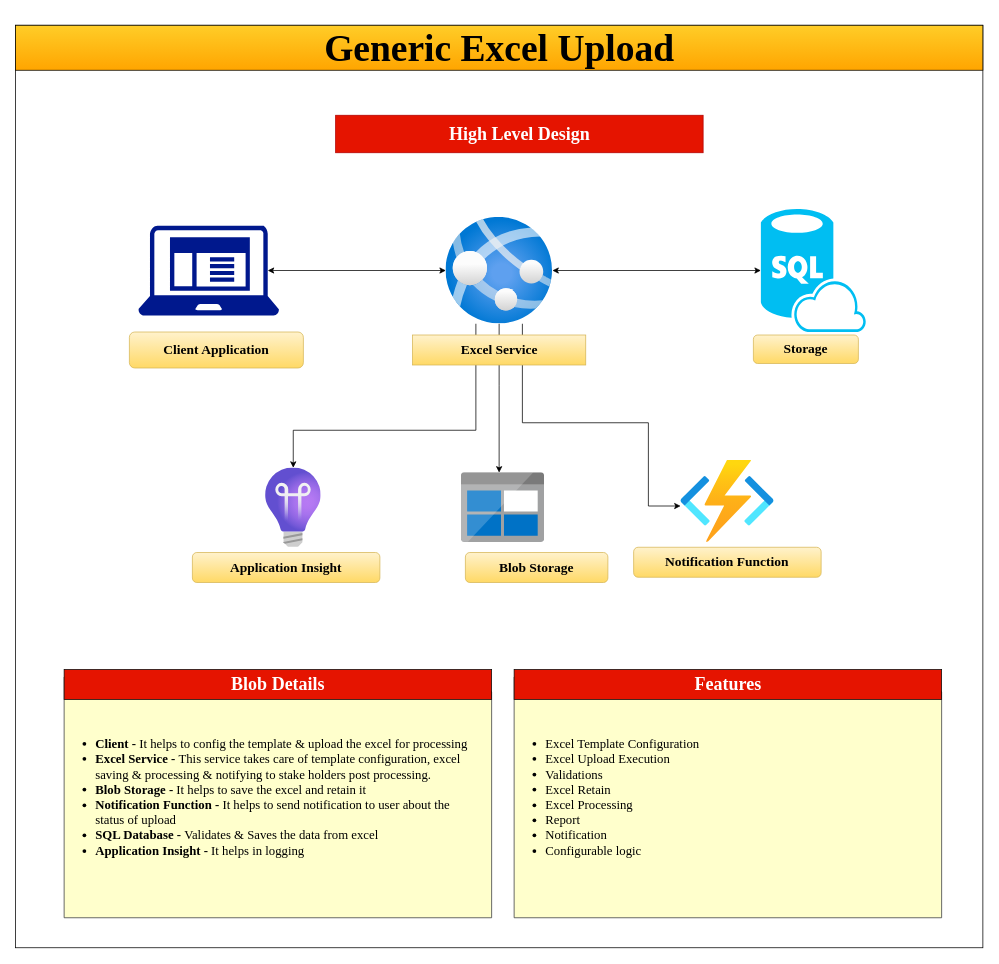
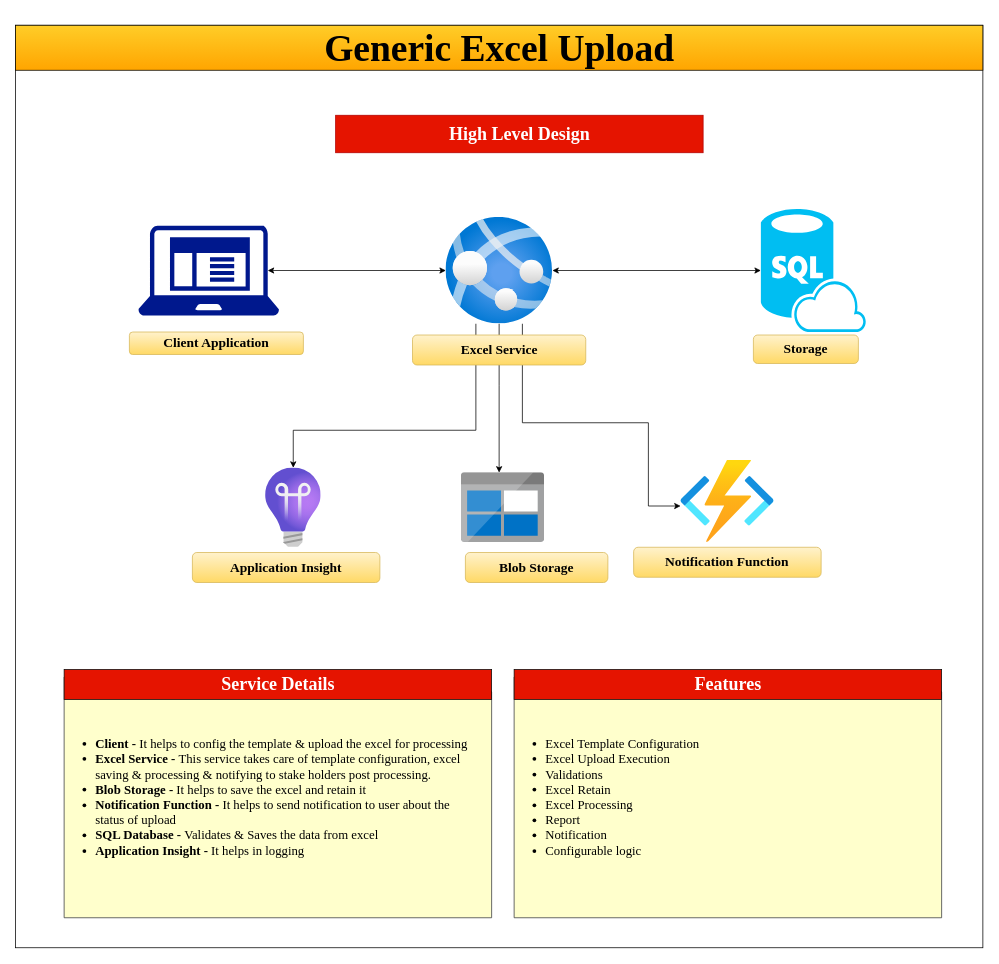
- <mxCell id="10" value="&lt;font style=&quot;font-size: 18px;&quot;&gt;Client Application&lt;br&gt;&lt;/font&gt;" style="rounded=1;whiteSpace=wrap;html=1;fillColor=#fff2cc;strokeColor=#d6b656;gradientColor=#ffd966;fontFamily=Verdana;fontStyle=1;" vertex="1" parent="1"><mxGeometry x="172" y="429" width="232" height="48" as="geometry" /></mxCell>
+ <mxCell id="10" value="&lt;font style=&quot;font-size: 18px;&quot;&gt;Client Application&lt;br&gt;&lt;/font&gt;" style="rounded=1;whiteSpace=wrap;html=1;fillColor=#fff2cc;strokeColor=#d6b656;gradientColor=#ffd966;fontFamily=Verdana;fontStyle=1;" vertex="1" parent="1"><mxGeometry x="172" y="429" width="232" height="30" as="geometry" /></mxCell>
- <mxCell id="14" value="&lt;font style=&quot;font-size: 18px;&quot;&gt;Excel Service&lt;/font&gt;" style="whiteSpace=wrap;html=1;fillColor=#fff2cc;strokeColor=#d6b656;gradientColor=#ffd966;fontStyle=1;fontFamily=Verdana;rounded=0;" vertex="1" parent="1"><mxGeometry x="549.5" y="433" width="231" height="40" as="geometry" /></mxCell>
+ <mxCell id="14" value="&lt;font style=&quot;font-size: 18px;&quot;&gt;Excel Service&lt;/font&gt;" style="rounded=1;whiteSpace=wrap;html=1;fillColor=#fff2cc;strokeColor=#d6b656;gradientColor=#ffd966;fontStyle=1;fontFamily=Verdana;" vertex="1" parent="1"><mxGeometry x="549.5" y="433" width="231" height="40" as="geometry" /></mxCell>
- <mxCell id="22" value="&lt;h1 style=&quot;font-size: 24px;&quot;&gt;Blob Details&lt;/h1&gt;" style="text;strokeColor=#080808;fillColor=#e51400;html=1;fontSize=50;fontStyle=1;verticalAlign=middle;align=center;fontFamily=Verdana;strokeWidth=1;fontColor=#ffffff;" vertex="1" parent="1"><mxGeometry x="85" y="879" width="570" height="40" as="geometry" /></mxCell>
+ <mxCell id="22" value="&lt;h1 style=&quot;font-size: 24px;&quot;&gt;Service Details&lt;/h1&gt;" style="text;strokeColor=#080808;fillColor=#e51400;html=1;fontSize=50;fontStyle=1;verticalAlign=middle;align=center;fontFamily=Verdana;strokeWidth=1;fontColor=#ffffff;" vertex="1" parent="1"><mxGeometry x="85" y="879" width="570" height="40" as="geometry" /></mxCell>
